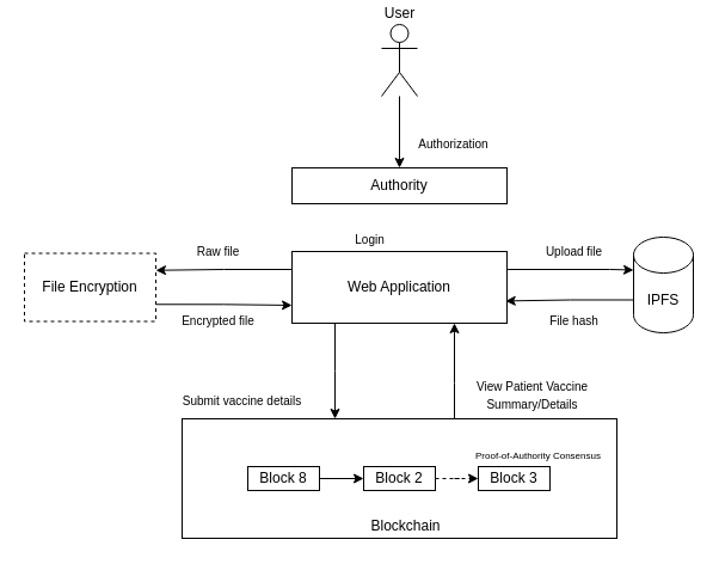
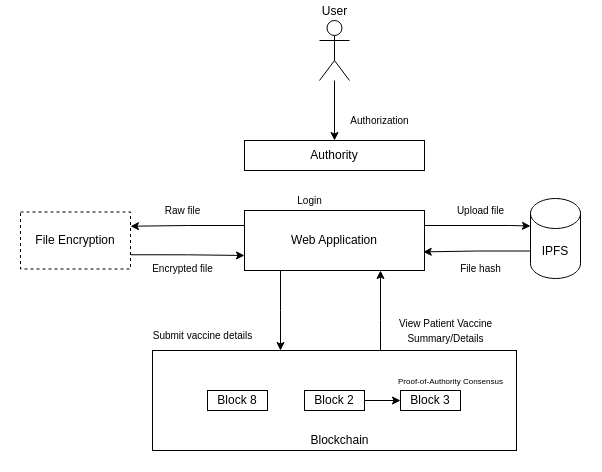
- <mxCell id="23" value="" style="edgeStyle=orthogonalEdgeStyle;rounded=0;orthogonalLoop=1;jettySize=auto;html=1;startArrow=none;startFill=0;endArrow=classic;endFill=1;" edge="1" parent="1" source="24" target="26"><mxGeometry relative="1" as="geometry" /></mxCell>
- <mxCell id="25" style="edgeStyle=orthogonalEdgeStyle;rounded=0;orthogonalLoop=1;jettySize=auto;html=1;entryX=0;entryY=0.5;entryDx=0;entryDy=0;startArrow=none;startFill=0;endArrow=classic;endFill=1;dashed=1;" edge="1" parent="1" source="26" target="27"><mxGeometry relative="1" as="geometry" /></mxCell>
+ <mxCell id="25" style="edgeStyle=orthogonalEdgeStyle;rounded=0;orthogonalLoop=1;jettySize=auto;html=1;entryX=0;entryY=0.5;entryDx=0;entryDy=0;startArrow=none;startFill=0;endArrow=classic;endFill=1;" edge="1" parent="1" source="26" target="27"><mxGeometry relative="1" as="geometry" /></mxCell>
